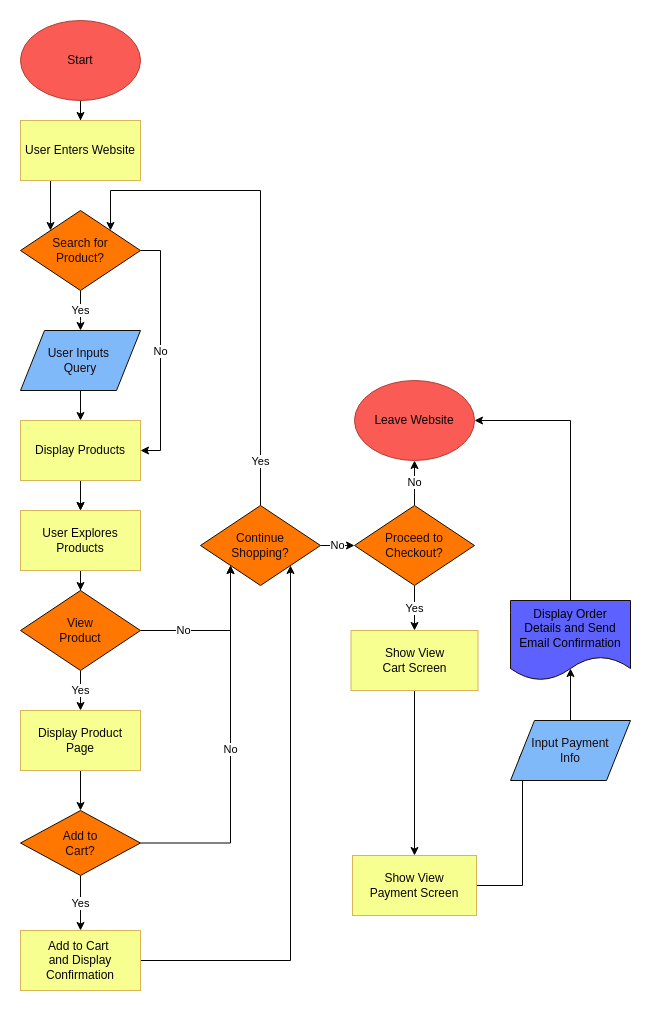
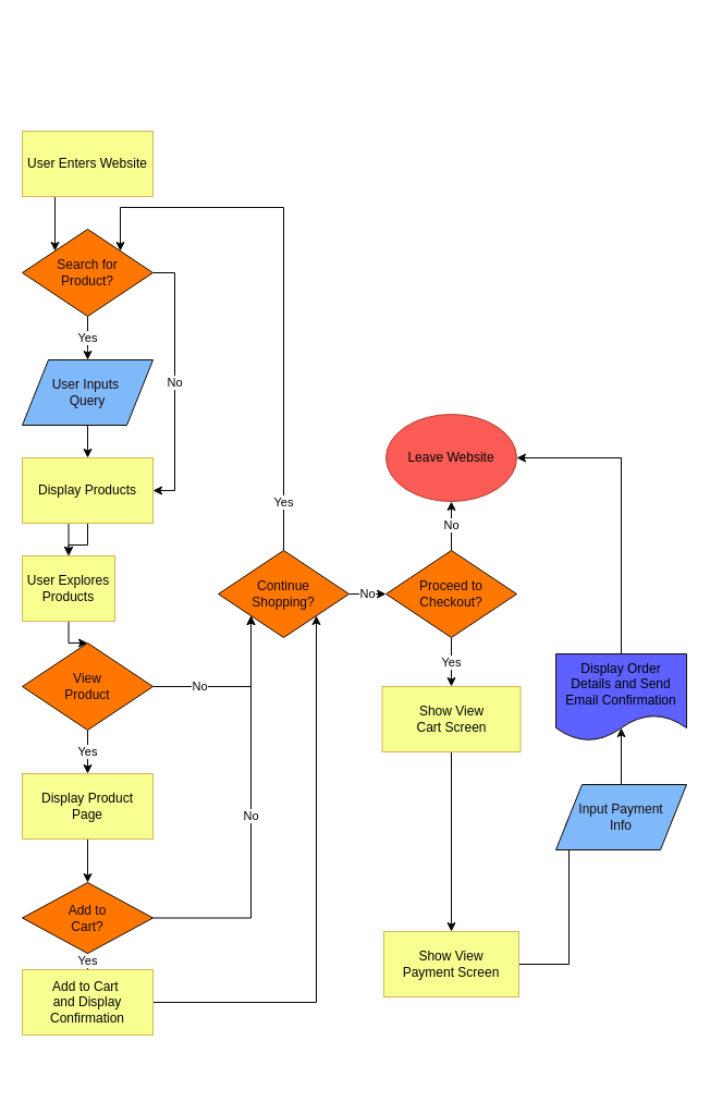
- <mxCell id="3" value="Start" style="ellipse;whiteSpace=wrap;html=1;fillColor=#FA5B55;strokeColor=#ae4132;fontStyle=0;fontColor=#050505;" vertex="1" parent="1"><mxGeometry x="20" y="20" width="120" height="80" as="geometry" /></mxCell>
- <mxCell id="2" value="" style="edgeStyle=orthogonalEdgeStyle;rounded=0;orthogonalLoop=1;jettySize=auto;html=1;fontColor=#170B0B;strokeColor=#000000;" edge="1" parent="1" source="3" target="5"><mxGeometry relative="1" as="geometry" /></mxCell>
- <mxCell id="15" value="&lt;font color=&quot;#050505&quot;&gt;User Explores&lt;br&gt;Products&lt;br&gt;&lt;/font&gt;" style="rounded=0;whiteSpace=wrap;html=1;strokeColor=#d6b656;fillColor=#F8FF91;gradientColor=none;" vertex="1" parent="1"><mxGeometry x="20" y="510" width="120" height="60" as="geometry" /></mxCell>
+ <mxCell id="15" value="&lt;font color=&quot;#050505&quot;&gt;User Explores&lt;br&gt;Products&lt;br&gt;&lt;/font&gt;" style="rounded=0;whiteSpace=wrap;html=1;strokeColor=#d6b656;fillColor=#F8FF91;gradientColor=none;" vertex="1" parent="1"><mxGeometry x="20" y="510" width="85" height="60" as="geometry" /></mxCell>
- <mxCell id="23" value="&lt;font color=&quot;#050505&quot;&gt;Add to Cart&amp;nbsp;&lt;br&gt;and Display&lt;br&gt;Confirmation&lt;br&gt;&lt;/font&gt;" style="rounded=0;whiteSpace=wrap;html=1;strokeColor=#d6b656;fillColor=#F8FF91;gradientColor=none;" vertex="1" parent="1"><mxGeometry x="20" y="930" width="120" height="60" as="geometry" /></mxCell>
+ <mxCell id="23" value="&lt;font color=&quot;#050505&quot;&gt;Add to Cart&amp;nbsp;&lt;br&gt;and Display&lt;br&gt;Confirmation&lt;br&gt;&lt;/font&gt;" style="rounded=0;whiteSpace=wrap;html=1;strokeColor=#d6b656;fillColor=#F8FF91;gradientColor=none;" vertex="1" parent="1"><mxGeometry x="20" y="890" width="120" height="60" as="geometry" /></mxCell>
